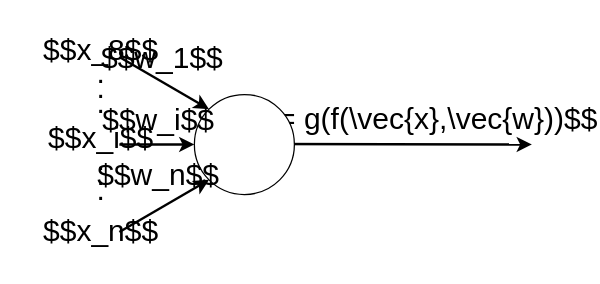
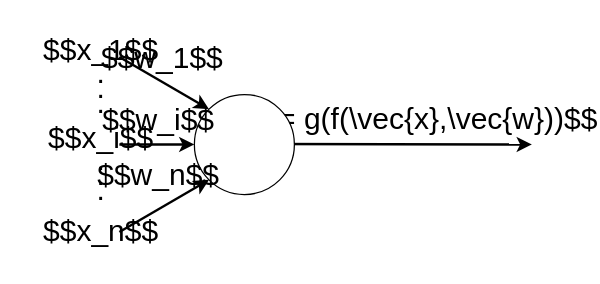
- <mxCell id="11" value="$$x_8$$" style="text;html=1;align=center;verticalAlign=middle;resizable=0;points=[];autosize=1;strokeColor=none;fillColor=none;fontSize=24;" parent="1" vertex="1"><mxGeometry x="20" y="20" width="120" height="40" as="geometry" /></mxCell>
+ <mxCell id="11" value="$$x_1$$" style="text;html=1;align=center;verticalAlign=middle;resizable=0;points=[];autosize=1;strokeColor=none;fillColor=none;fontSize=24;" parent="1" vertex="1"><mxGeometry x="20" y="20" width="120" height="40" as="geometry" /></mxCell>
